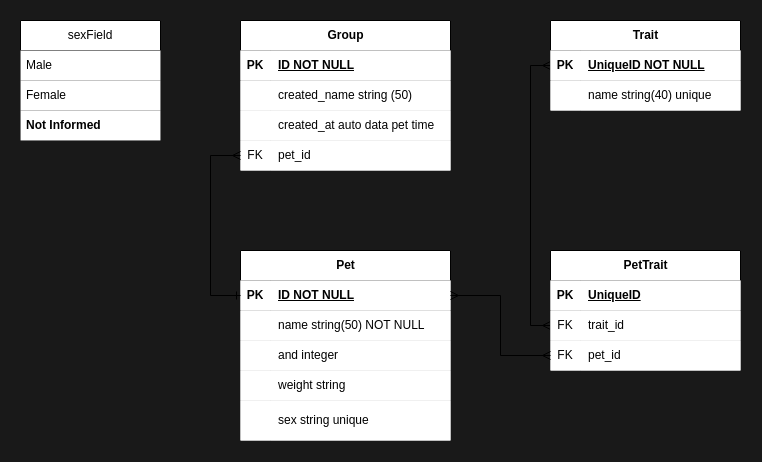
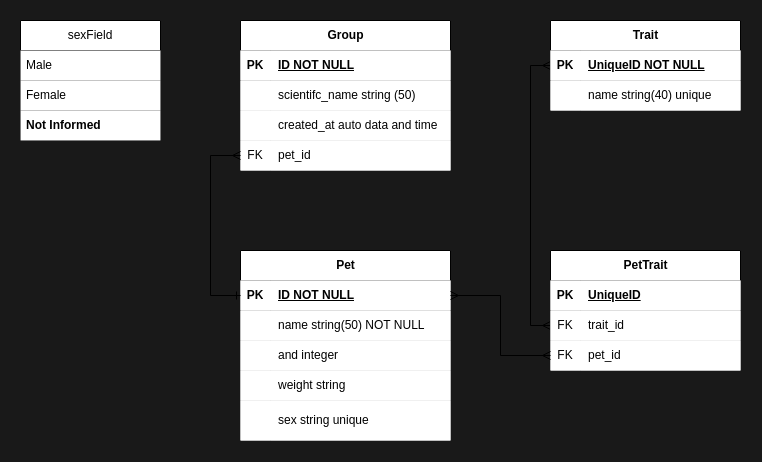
- <mxCell id="32" value="created_name string (50)" style="shape=partialRectangle;connectable=0;fillColor=default;top=0;left=0;bottom=0;right=0;align=left;spacingLeft=6;overflow=hidden;whiteSpace=wrap;html=1;" parent="30" vertex="1"><mxGeometry x="30" width="180" height="30" as="geometry"><mxRectangle width="180" height="30" as="alternateBounds" /></mxGeometry></mxCell>
+ <mxCell id="32" value="scientifc_name string (50)" style="shape=partialRectangle;connectable=0;fillColor=default;top=0;left=0;bottom=0;right=0;align=left;spacingLeft=6;overflow=hidden;whiteSpace=wrap;html=1;" parent="30" vertex="1"><mxGeometry x="30" width="180" height="30" as="geometry"><mxRectangle width="180" height="30" as="alternateBounds" /></mxGeometry></mxCell>
- <mxCell id="35" value="created_at auto data pet time" style="shape=partialRectangle;connectable=0;fillColor=default;top=0;left=0;bottom=0;right=0;align=left;spacingLeft=6;overflow=hidden;whiteSpace=wrap;html=1;" parent="33" vertex="1"><mxGeometry x="30" width="180" height="30" as="geometry"><mxRectangle width="180" height="30" as="alternateBounds" /></mxGeometry></mxCell>
+ <mxCell id="35" value="created_at auto data and time" style="shape=partialRectangle;connectable=0;fillColor=default;top=0;left=0;bottom=0;right=0;align=left;spacingLeft=6;overflow=hidden;whiteSpace=wrap;html=1;" parent="33" vertex="1"><mxGeometry x="30" width="180" height="30" as="geometry"><mxRectangle width="180" height="30" as="alternateBounds" /></mxGeometry></mxCell>
